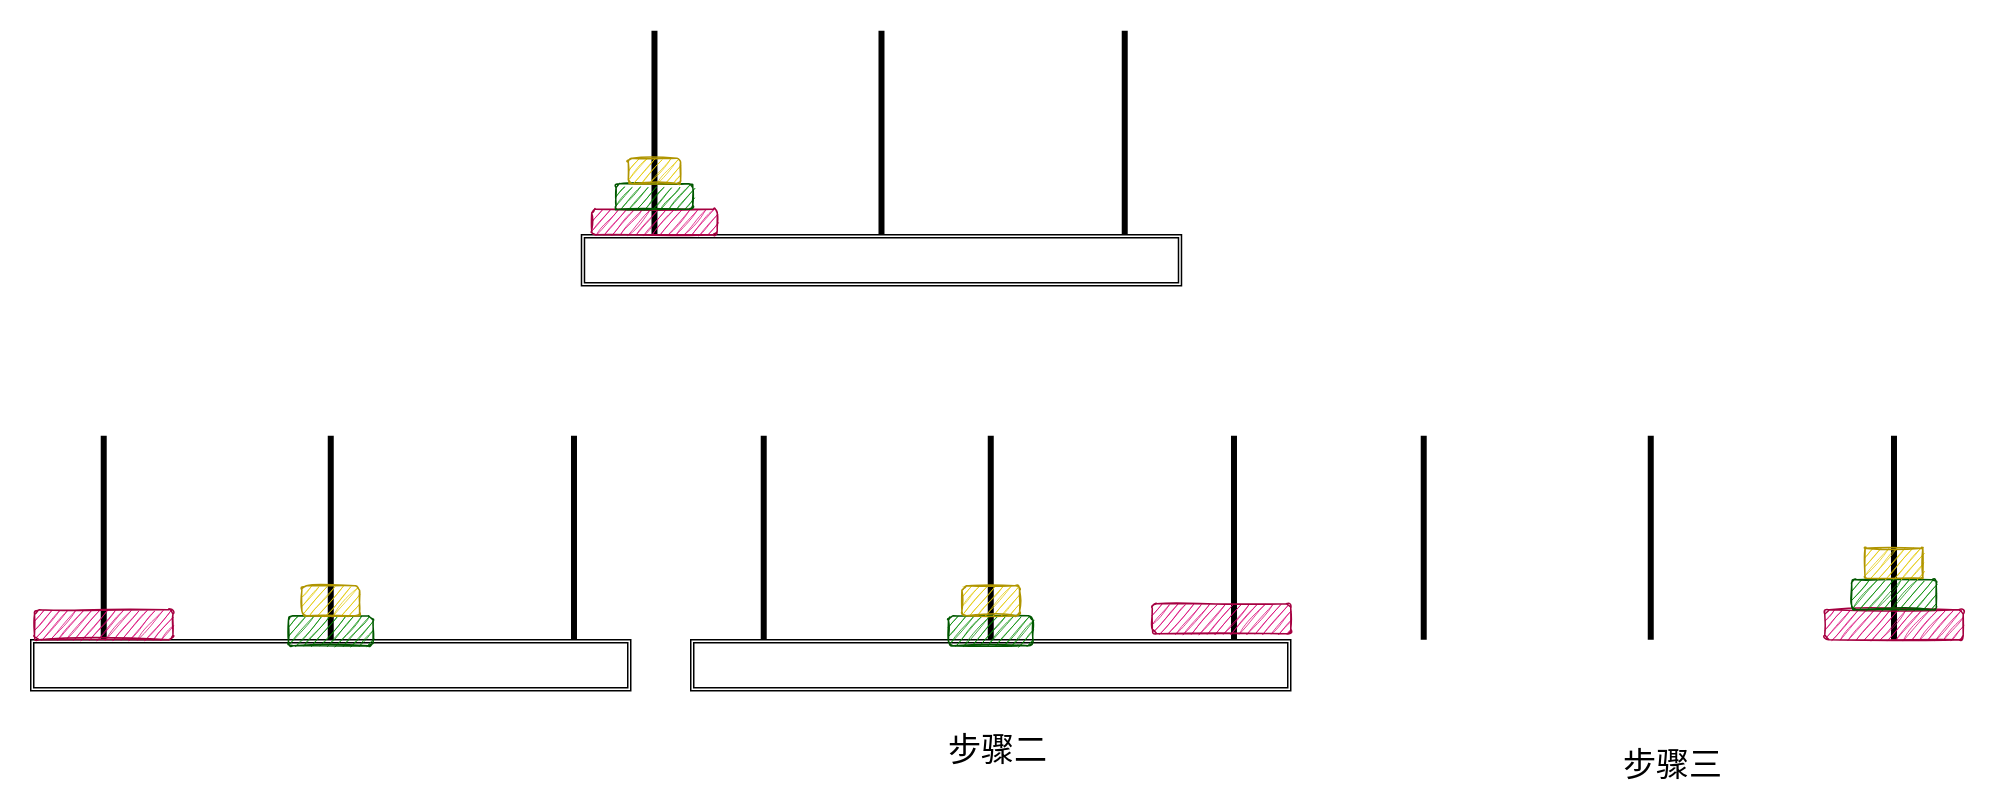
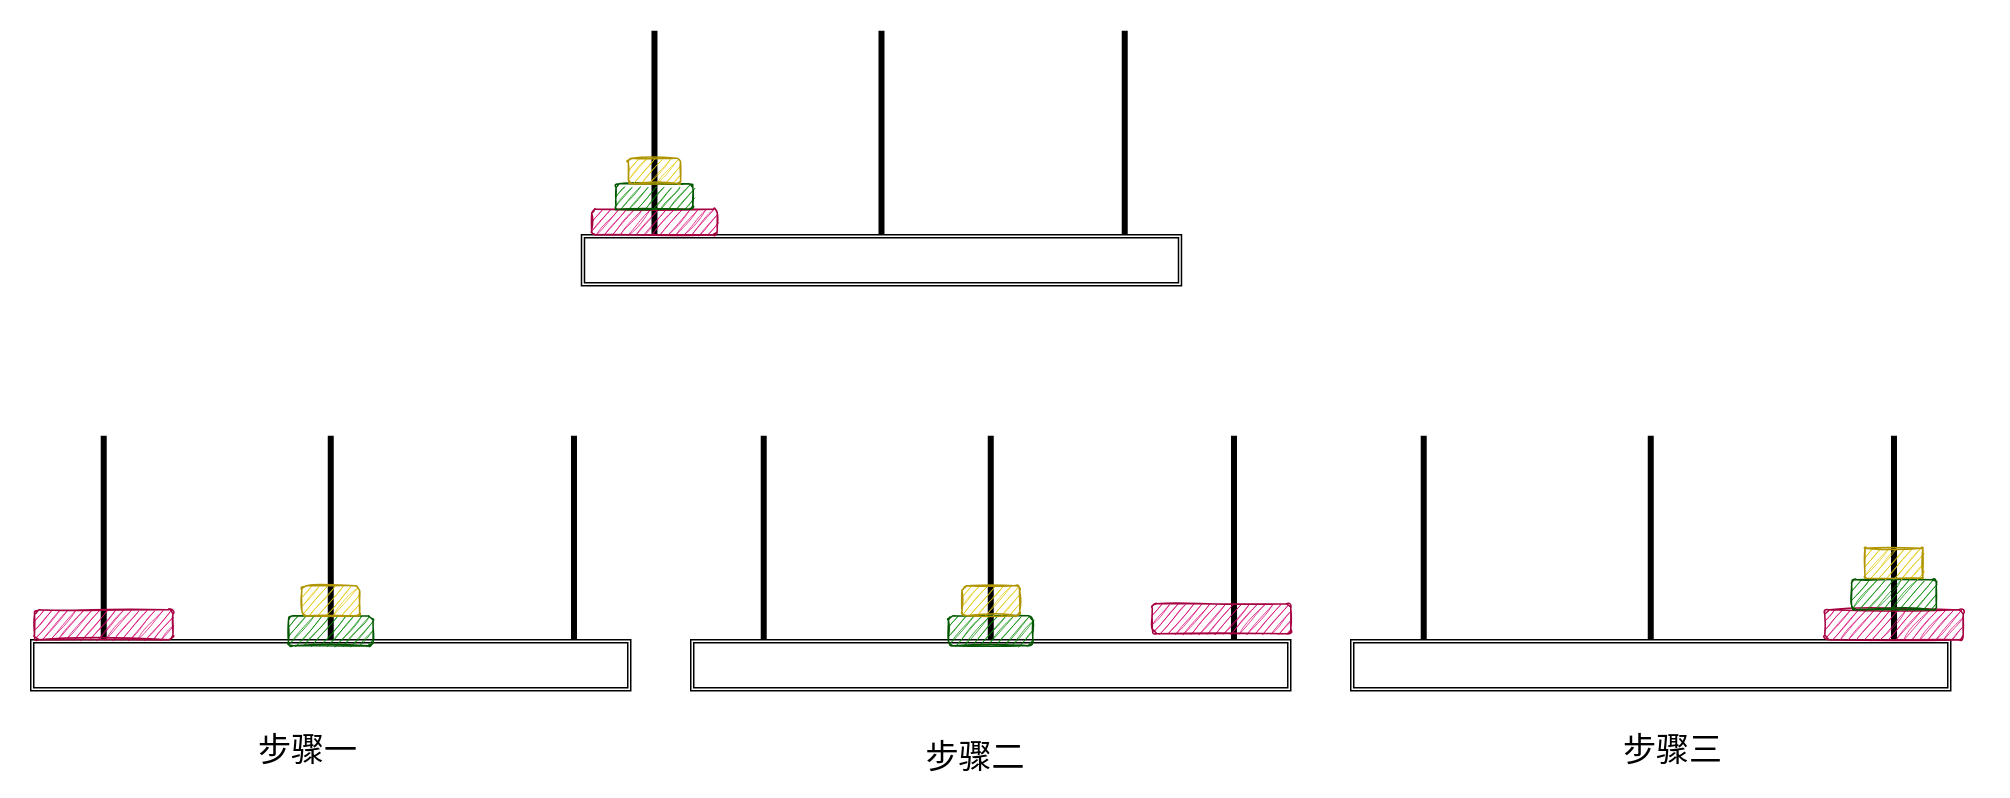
+ <mxCell id="31" value="C" style="shape=ext;double=1;rounded=0;whiteSpace=wrap;html=1;fillColor=none;fontSize=19;fontColor=#FFFFFF;" vertex="1" parent="29"><mxGeometry y="136" width="400.0" height="34" as="geometry" /></mxCell>
+ <mxCell id="37" value="步骤一" style="text;html=1;strokeColor=none;fillColor=none;align=center;verticalAlign=middle;whiteSpace=wrap;rounded=0;sketch=1;strokeWidth=1;fontSize=22;" vertex="1" parent="1"><mxGeometry x="150" y="490" width="110" height="20" as="geometry" /></mxCell>
- <mxCell id="38" value="步骤二" style="text;html=1;strokeColor=none;fillColor=none;align=center;verticalAlign=middle;whiteSpace=wrap;rounded=0;sketch=1;strokeWidth=1;fontSize=22;" vertex="1" parent="1"><mxGeometry x="610" y="490" width="110" height="20" as="geometry" /></mxCell>
+ <mxCell id="38" value="步骤二" style="text;html=1;strokeColor=none;fillColor=none;align=center;verticalAlign=middle;whiteSpace=wrap;rounded=0;sketch=1;strokeWidth=1;fontSize=22;" vertex="1" parent="1"><mxGeometry x="595" y="495" width="110" height="20" as="geometry" /></mxCell>
- <mxCell id="39" value="步骤三" style="text;html=1;strokeColor=none;fillColor=none;align=center;verticalAlign=middle;whiteSpace=wrap;rounded=0;sketch=1;strokeWidth=1;fontSize=22;" vertex="1" parent="1"><mxGeometry x="1060" y="500" width="110" height="20" as="geometry" /></mxCell>
+ <mxCell id="39" value="步骤三" style="text;html=1;strokeColor=none;fillColor=none;align=center;verticalAlign=middle;whiteSpace=wrap;rounded=0;sketch=1;strokeWidth=1;fontSize=22;" vertex="1" parent="1"><mxGeometry x="1060" y="490" width="110" height="20" as="geometry" /></mxCell>
